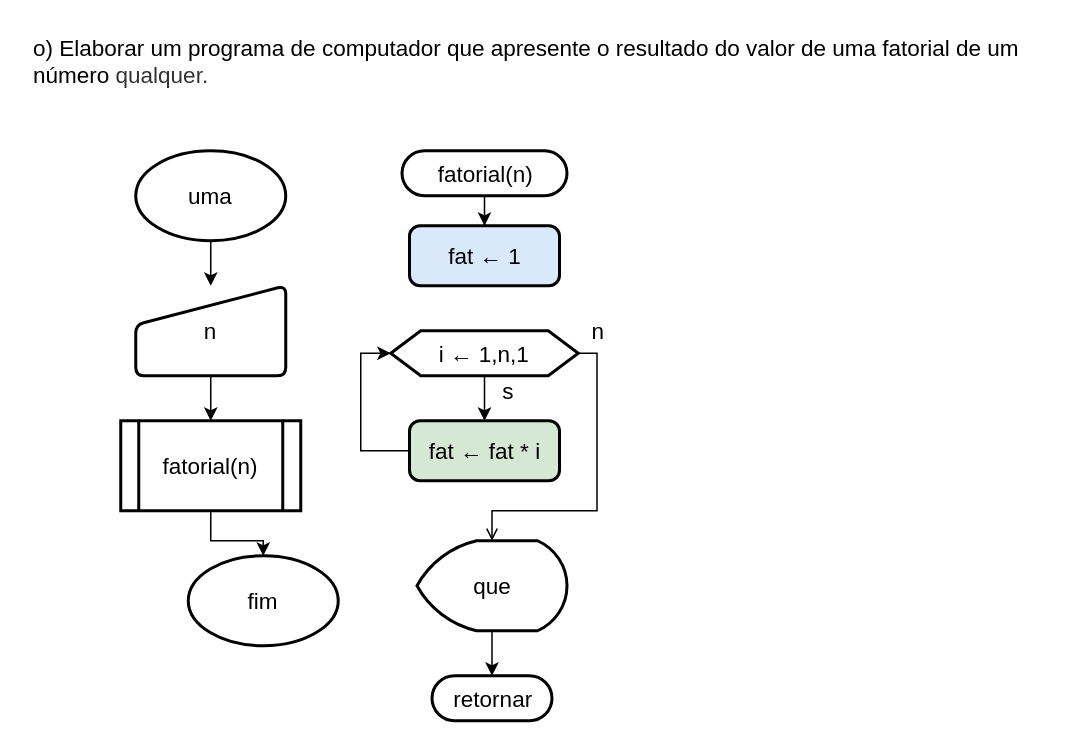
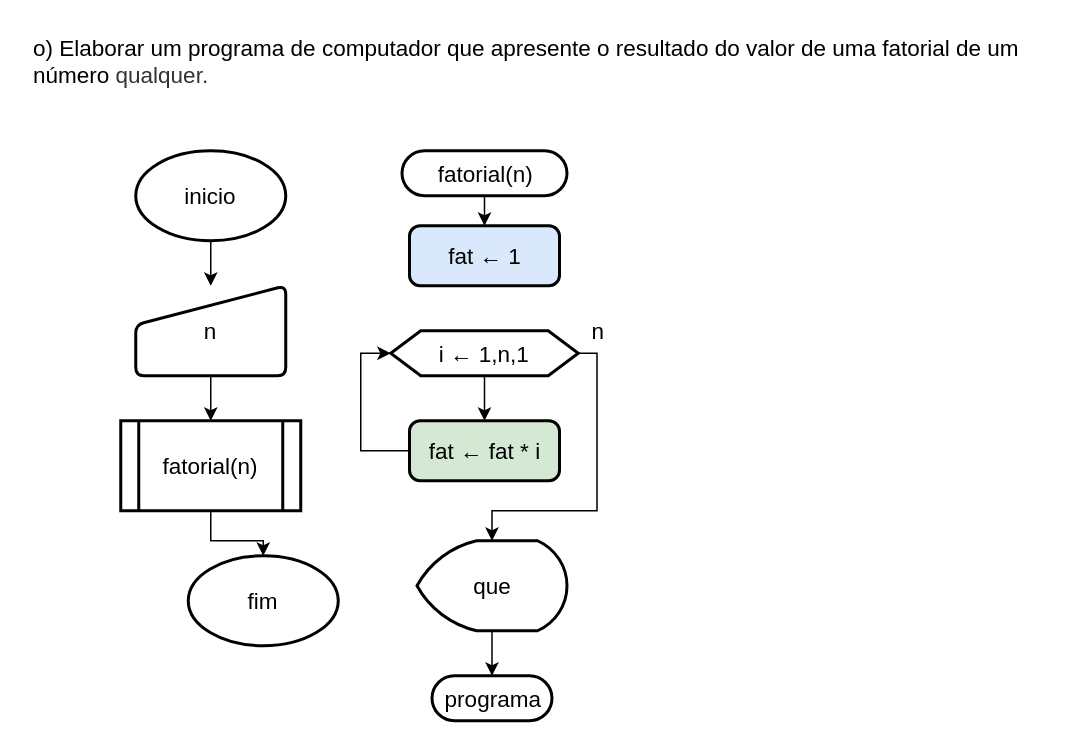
- <mxCell id="5" value="uma" style="strokeWidth=2;html=1;shape=mxgraph.flowchart.start_1;whiteSpace=wrap;fontSize=15;" vertex="1" parent="1"><mxGeometry x="90" y="100" width="100" height="60" as="geometry" /></mxCell>
+ <mxCell id="5" value="inicio" style="strokeWidth=2;html=1;shape=mxgraph.flowchart.start_1;whiteSpace=wrap;fontSize=15;" vertex="1" parent="1"><mxGeometry x="90" y="100" width="100" height="60" as="geometry" /></mxCell>
- <mxCell id="19" value="s" style="text;html=1;align=center;verticalAlign=middle;resizable=0;points=[];autosize=1;strokeColor=none;fillColor=none;fontSize=15;" vertex="1" parent="1"><mxGeometry x="327.5" y="250" width="20" height="20" as="geometry" /></mxCell>
- <mxCell id="17" style="edgeStyle=orthogonalEdgeStyle;rounded=0;orthogonalLoop=1;jettySize=auto;html=1;exitX=1;exitY=0.5;exitDx=0;exitDy=0;fontSize=15;endArrow=open;" edge="1" parent="1" source="18" target="21"><mxGeometry relative="1" as="geometry"><Array as="points"><mxPoint x="397.5" y="235" /><mxPoint x="397.5" y="340" /><mxPoint x="327.5" y="340" /></Array></mxGeometry></mxCell>
+ <mxCell id="17" style="edgeStyle=orthogonalEdgeStyle;rounded=0;orthogonalLoop=1;jettySize=auto;html=1;exitX=1;exitY=0.5;exitDx=0;exitDy=0;fontSize=15;" edge="1" parent="1" source="18" target="21"><mxGeometry relative="1" as="geometry"><Array as="points"><mxPoint x="397.5" y="235" /><mxPoint x="397.5" y="340" /><mxPoint x="327.5" y="340" /></Array></mxGeometry></mxCell>
- <mxCell id="15" value="retornar" style="html=1;dashed=0;whitespace=wrap;shape=mxgraph.dfd.start;fontSize=15;strokeWidth=2;" vertex="1" parent="1"><mxGeometry x="287.5" y="450" width="80" height="30" as="geometry" /></mxCell>
+ <mxCell id="15" value="programa" style="html=1;dashed=0;whitespace=wrap;shape=mxgraph.dfd.start;fontSize=15;strokeWidth=2;" vertex="1" parent="1"><mxGeometry x="287.5" y="450" width="80" height="30" as="geometry" /></mxCell>
